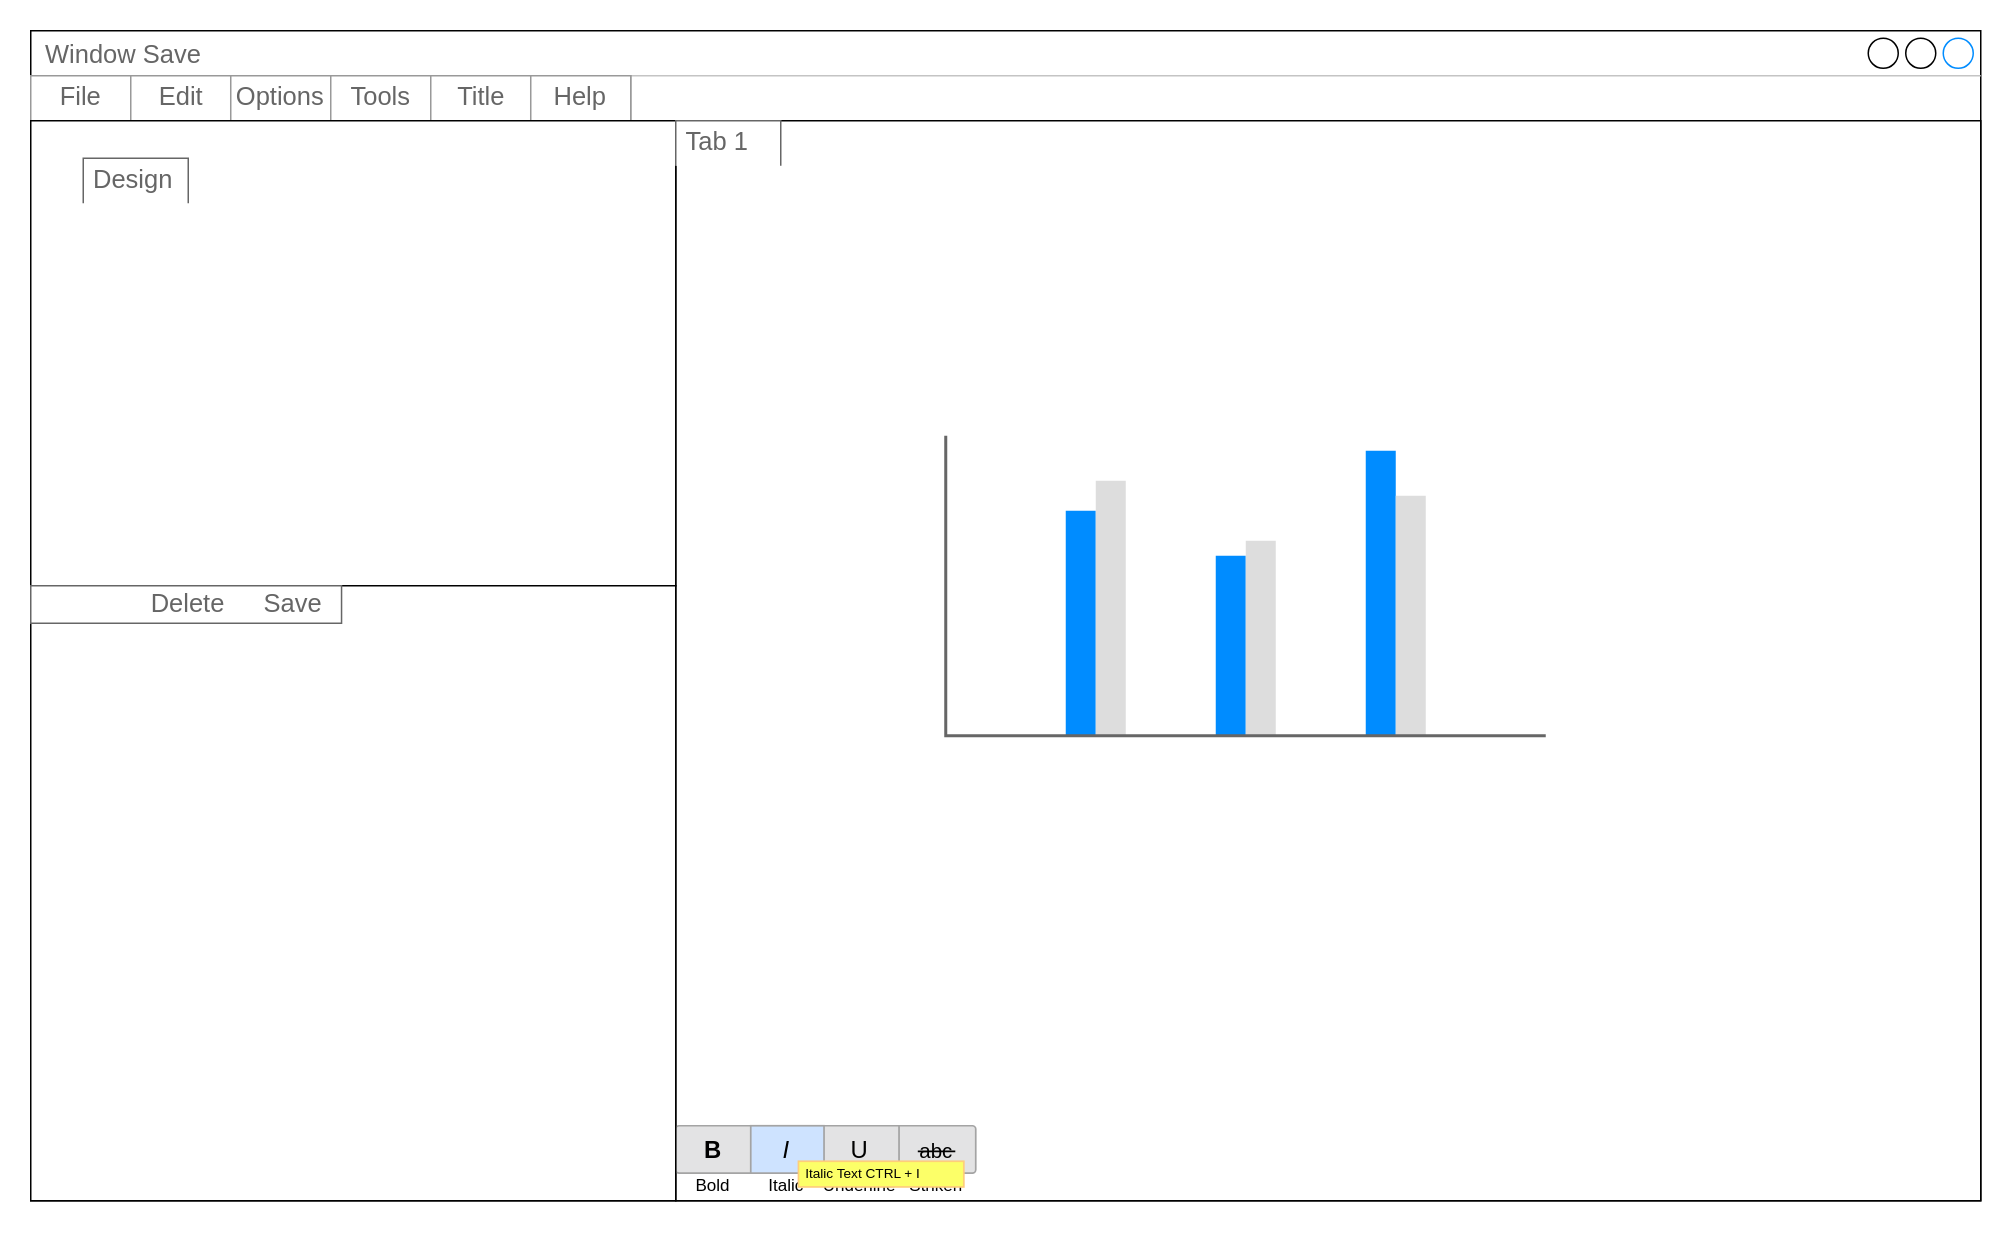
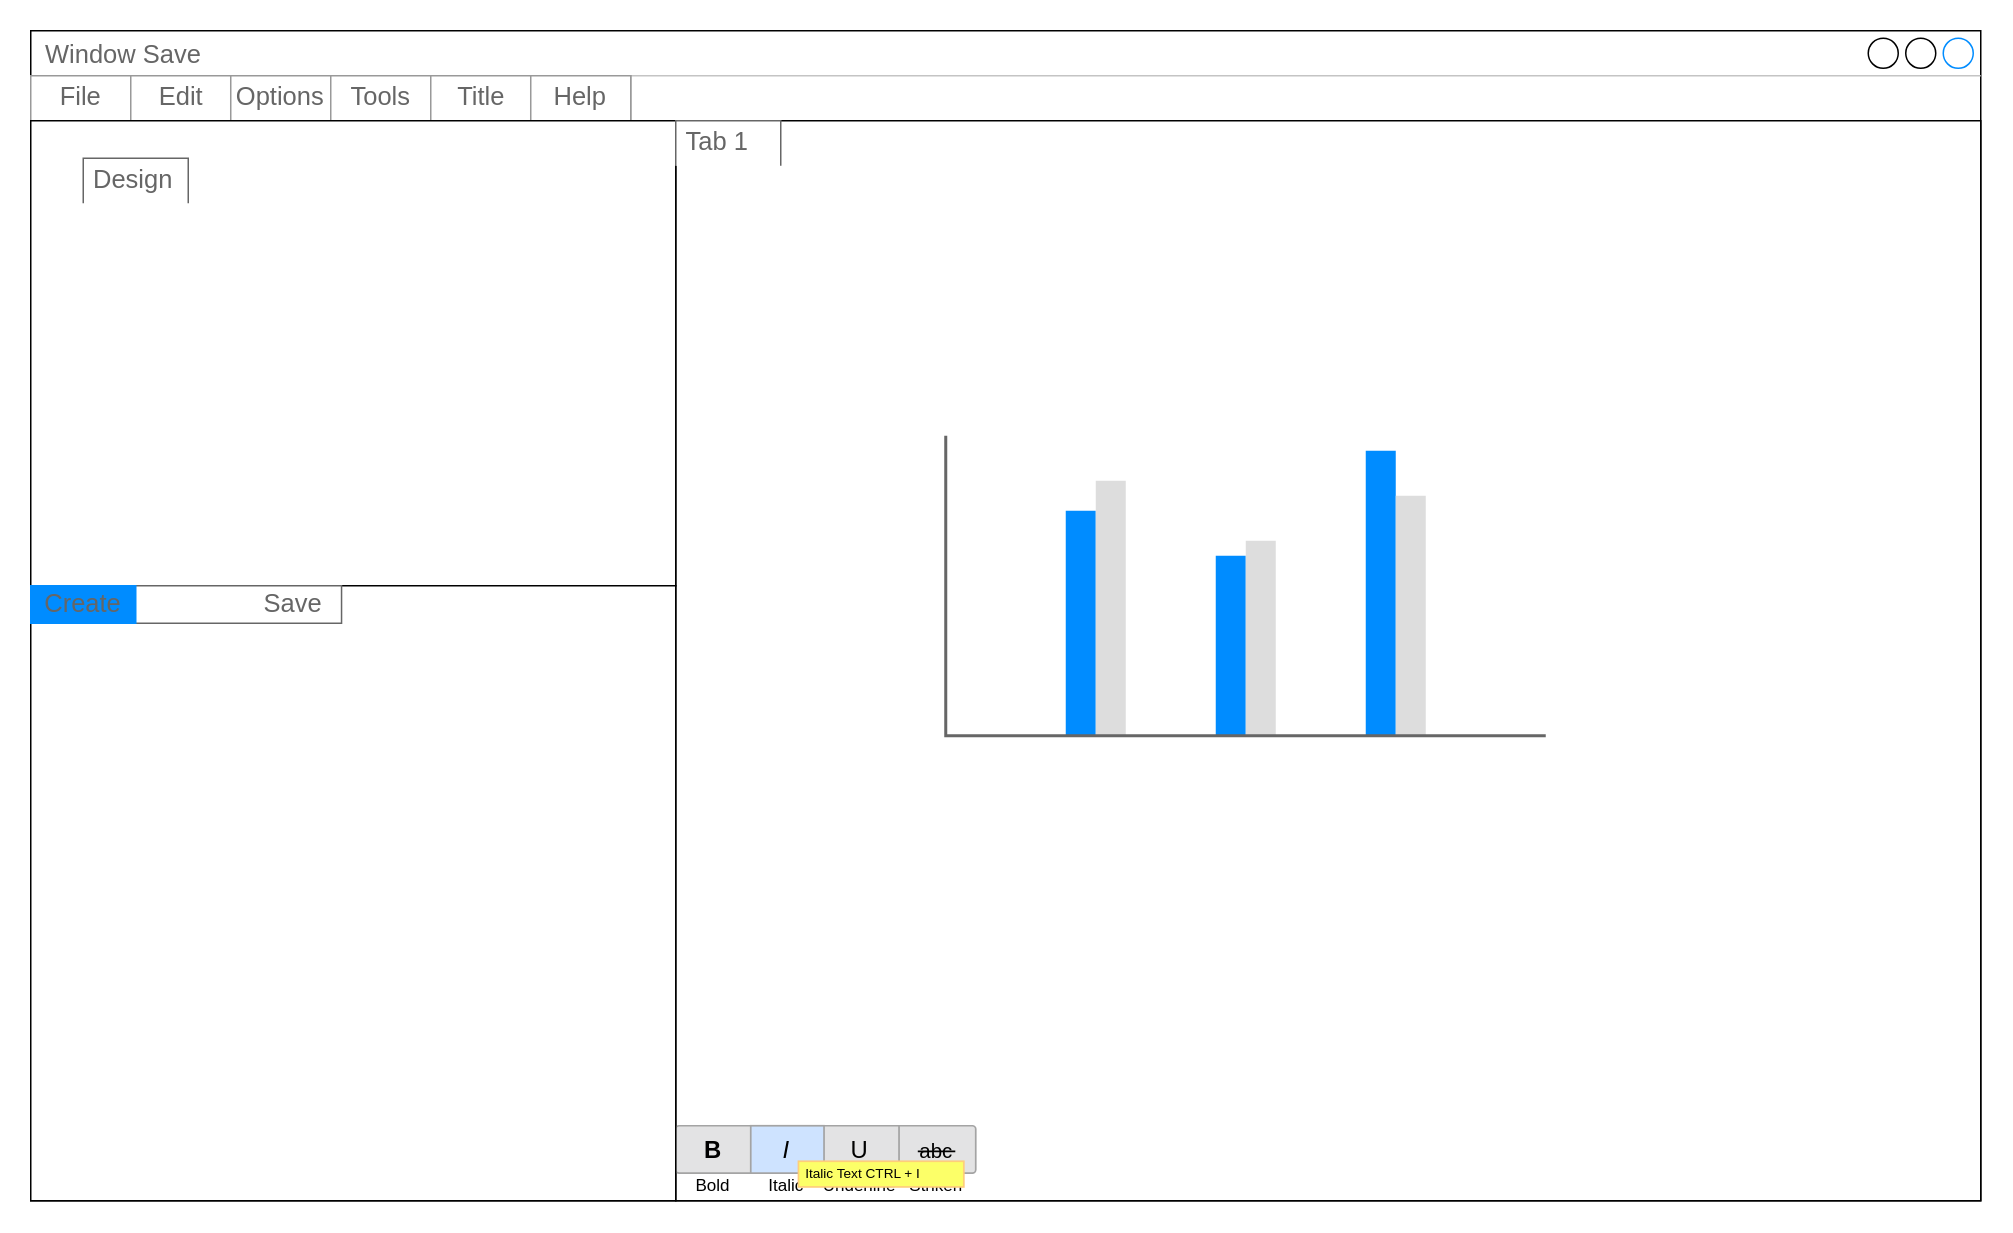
+ <mxCell id="21" value="&lt;font color=&quot;#666666&quot;&gt;Create&lt;/font&gt;" style="strokeWidth=1;shadow=0;dashed=0;align=center;html=1;shape=mxgraph.mockup.text.rrect;rSize=0;fontSize=17;fontColor=#ffffff;fillColor=#008cff;strokeColor=#008cff;whiteSpace=wrap;movable=1;resizable=1;rotatable=1;deletable=1;editable=1;locked=0;connectable=1;" parent="17" vertex="1"><mxGeometry width="70" height="25" as="geometry" /></mxCell>
- <mxCell id="19" value="&lt;font color=&quot;#666666&quot;&gt;Delete&lt;/font&gt;" style="strokeColor=inherit;fillColor=inherit;gradientColor=inherit;strokeWidth=1;shadow=0;dashed=0;align=center;html=1;shape=mxgraph.mockup.text.rrect;rSize=0;fontSize=17;fontColor=#0000ff;whiteSpace=wrap;movable=1;resizable=1;rotatable=1;deletable=1;editable=1;locked=0;connectable=1;" parent="17" vertex="1"><mxGeometry x="70" width="70" height="25" as="geometry" /></mxCell>
